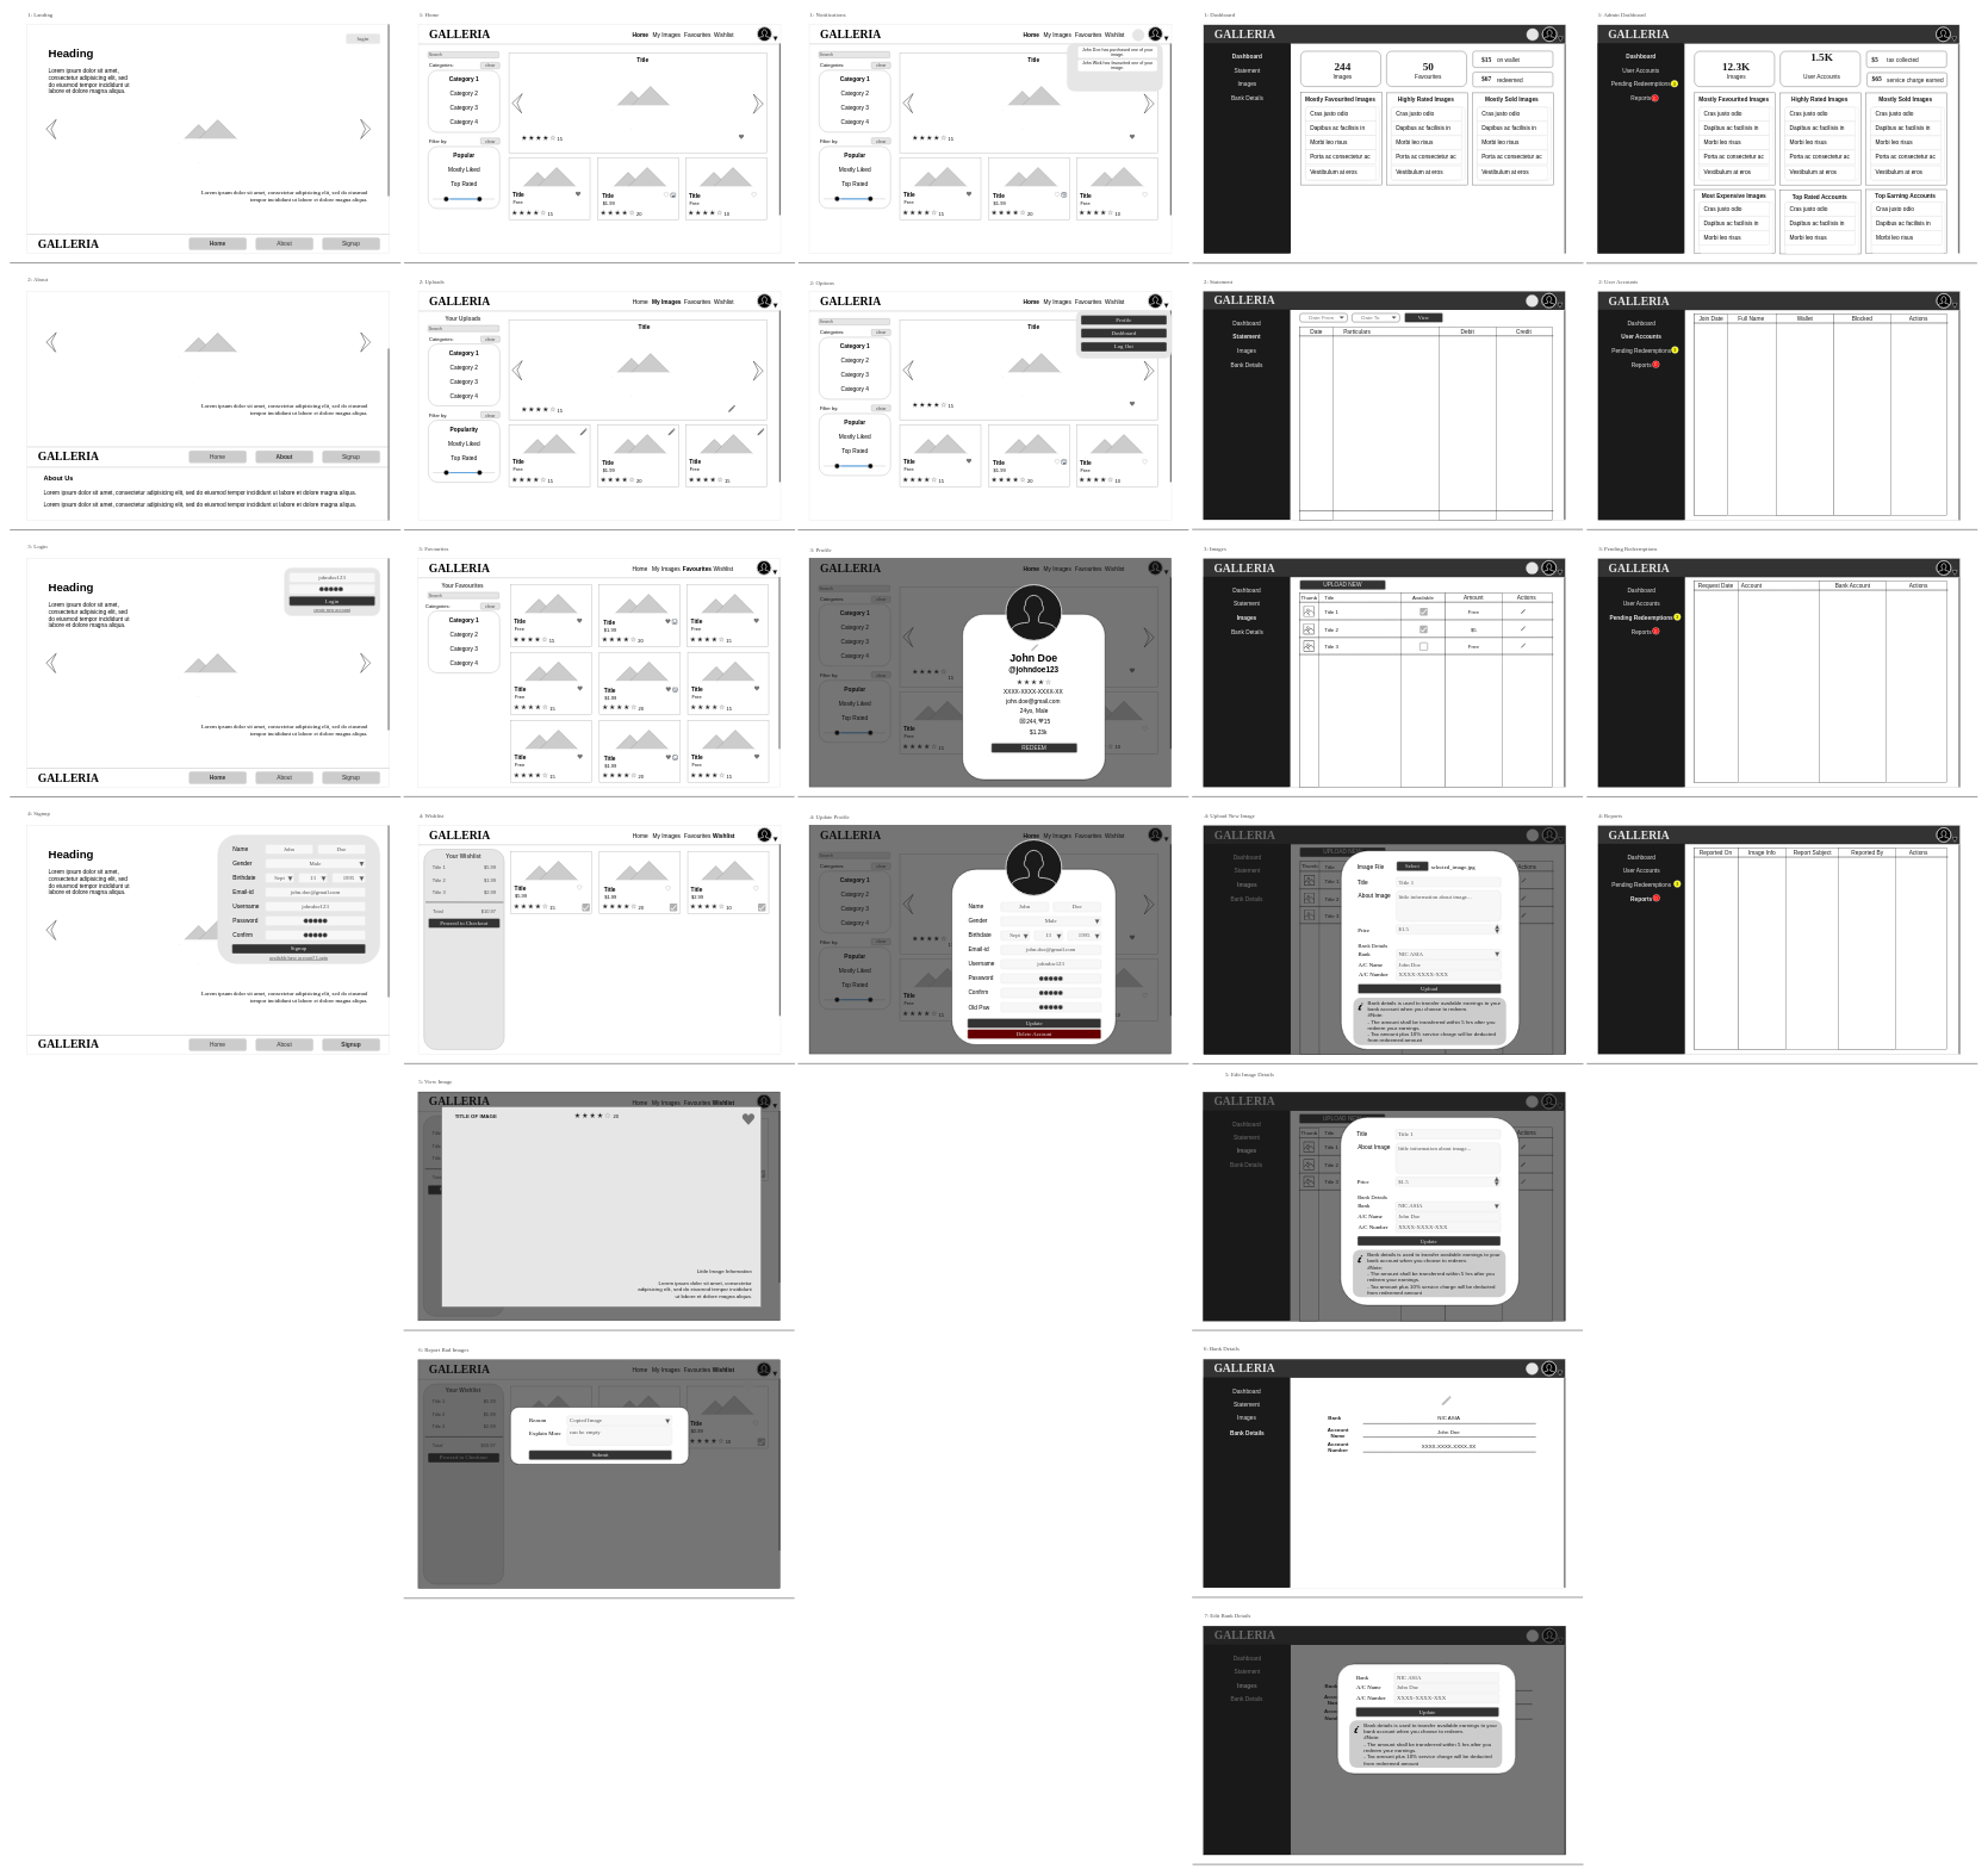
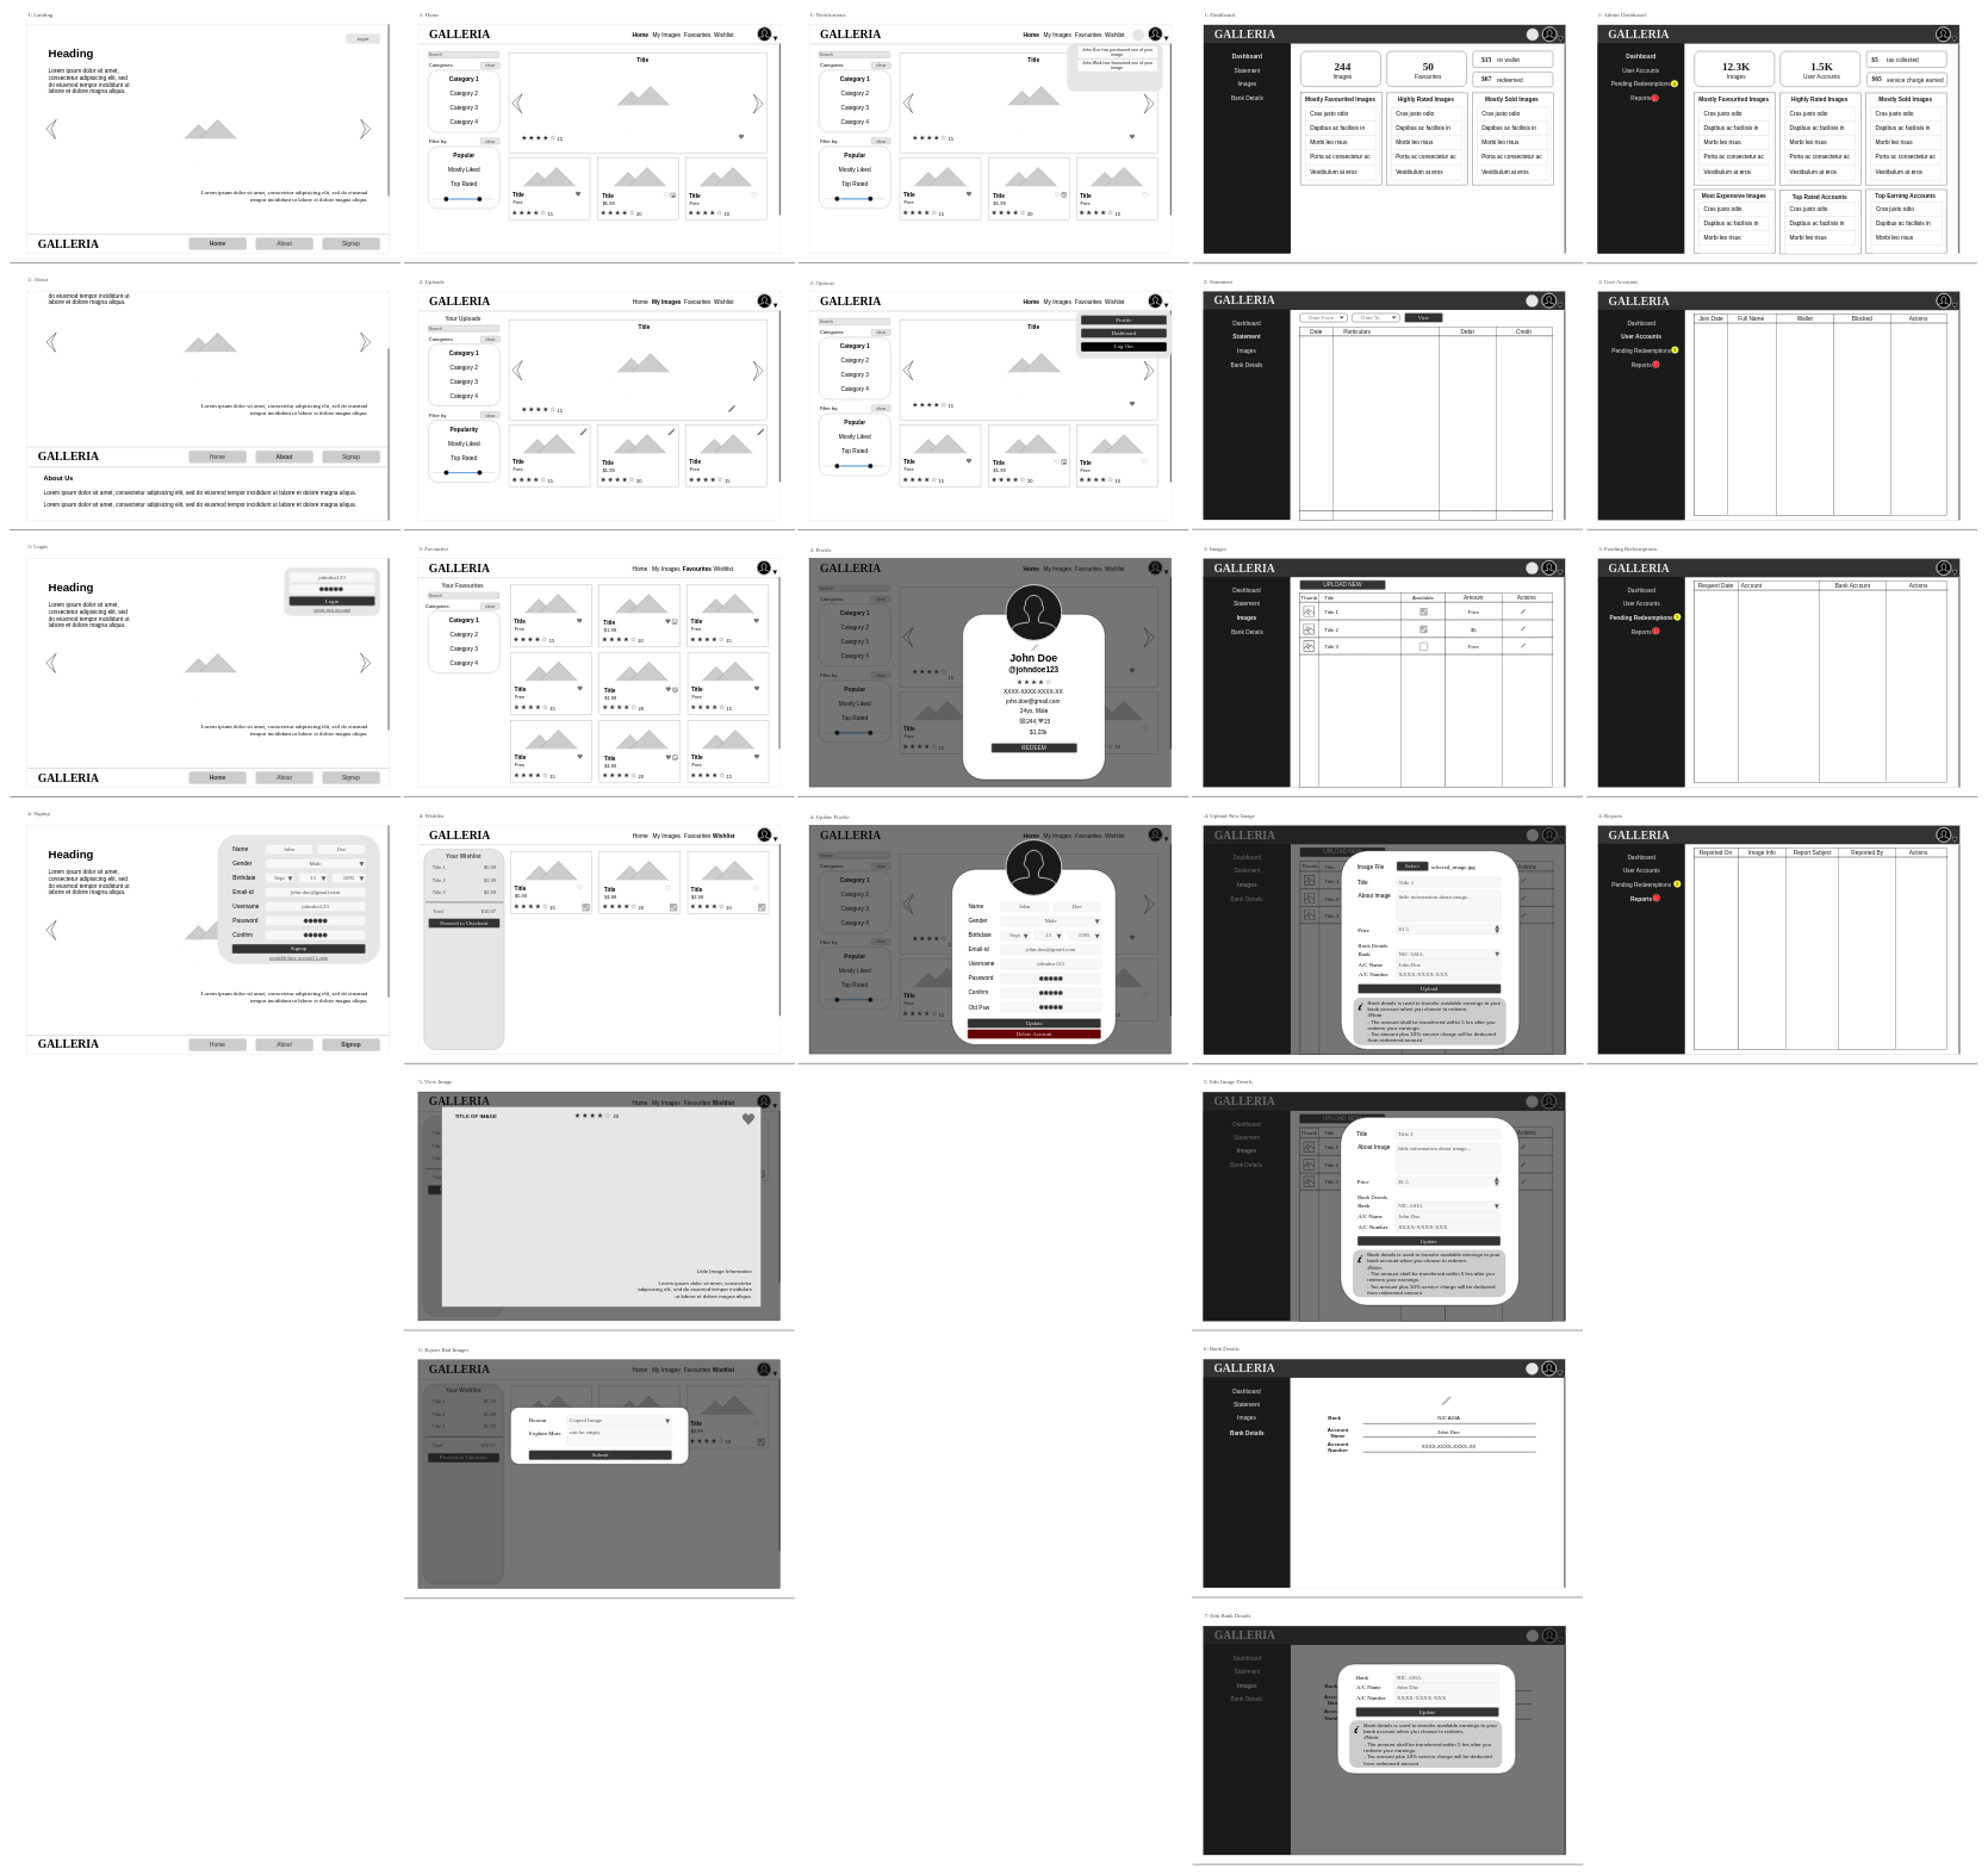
- <mxCell id="1233" value="&lt;font style=&quot;font-size: 23px&quot; face=&quot;Garamond&quot;&gt;&lt;b&gt;1.5K&lt;/b&gt;&lt;/font&gt;" style="text;html=1;strokeColor=none;fillColor=none;align=center;verticalAlign=middle;whiteSpace=wrap;rounded=0;shadow=0;fontSize=12;fontColor=#1A1A1A;" parent="1" vertex="1"><mxGeometry x="3767" y="109.12" width="109" height="20" as="geometry" /></mxCell>
+ <mxCell id="1233" value="&lt;font style=&quot;font-size: 23px&quot; face=&quot;Garamond&quot;&gt;&lt;b&gt;1.5K&lt;/b&gt;&lt;/font&gt;" style="text;html=1;strokeColor=none;fillColor=none;align=center;verticalAlign=middle;whiteSpace=wrap;rounded=0;shadow=0;fontSize=12;fontColor=#1A1A1A;" parent="1" vertex="1"><mxGeometry x="3767" y="129.12" width="109" height="20" as="geometry" /></mxCell>
+ <mxCell id="18" value="&lt;p&gt;do eiusmod tempor incididunt ut labore et dolore magna aliqua.&lt;/p&gt;" style="text;html=1;strokeColor=none;fillColor=none;spacing=5;spacingTop=-20;whiteSpace=wrap;overflow=hidden;rounded=0;" parent="1" vertex="1"><mxGeometry x="96.37" y="611" width="190" height="47" as="geometry" /></mxCell>
- <mxCell id="649" value="&lt;font color=&quot;#E6E6E6&quot;&gt;Log Out&lt;br&gt;&lt;/font&gt;" style="rounded=1;whiteSpace=wrap;html=1;strokeColor=#E6E6E6;fillColor=#333333;fontFamily=Verdana;fontColor=#4D4D4D;align=center;" parent="1" vertex="1"><mxGeometry x="2267" y="717" width="180" height="20" as="geometry" /></mxCell>
+ <mxCell id="649" value="&lt;font color=&quot;#E6E6E6&quot;&gt;Log Out&lt;br&gt;&lt;/font&gt;" style="rounded=1;whiteSpace=wrap;html=1;strokeColor=#E6E6E6;fillColor=#000000;fontFamily=Verdana;fontColor=#4D4D4D;align=center;" parent="1" vertex="1"><mxGeometry x="2267" y="717" width="180" height="20" as="geometry" /></mxCell>
- <mxCell id="1446" value="5: Edit Image Details" style="text;html=1;strokeColor=none;fillColor=none;align=left;verticalAlign=middle;whiteSpace=wrap;rounded=0;fontFamily=Verdana;fontColor=#4D4D4D;" parent="1" vertex="1"><mxGeometry x="2568" y="2245" width="160" height="20" as="geometry" /></mxCell>
+ <mxCell id="1446" value="5: Edit Image Details" style="text;html=1;strokeColor=none;fillColor=none;align=left;verticalAlign=middle;whiteSpace=wrap;rounded=0;fontFamily=Verdana;fontColor=#4D4D4D;" parent="1" vertex="1"><mxGeometry x="2523" y="2260" width="160" height="20" as="geometry" /></mxCell>
- <mxCell id="1418" value="&lt;font color=&quot;#E6E6E6&quot;&gt;Submit&lt;/font&gt;" style="rounded=1;whiteSpace=wrap;html=1;strokeColor=#E6E6E6;fillColor=#333333;fontFamily=Verdana;fontColor=#4D4D4D;align=center;" parent="1" vertex="1"><mxGeometry x="1108.75" y="3041.63" width="300" height="20" as="geometry" /></mxCell>
+ <mxCell id="1418" value="&lt;font color=&quot;#E6E6E6&quot;&gt;Submit&lt;/font&gt;" style="rounded=1;whiteSpace=wrap;html=1;strokeColor=#E6E6E6;fillColor=#333333;fontFamily=Verdana;fontColor=#4D4D4D;align=center;dashed=1;" parent="1" vertex="1"><mxGeometry x="1108.75" y="3041.63" width="300" height="20" as="geometry" /></mxCell>
